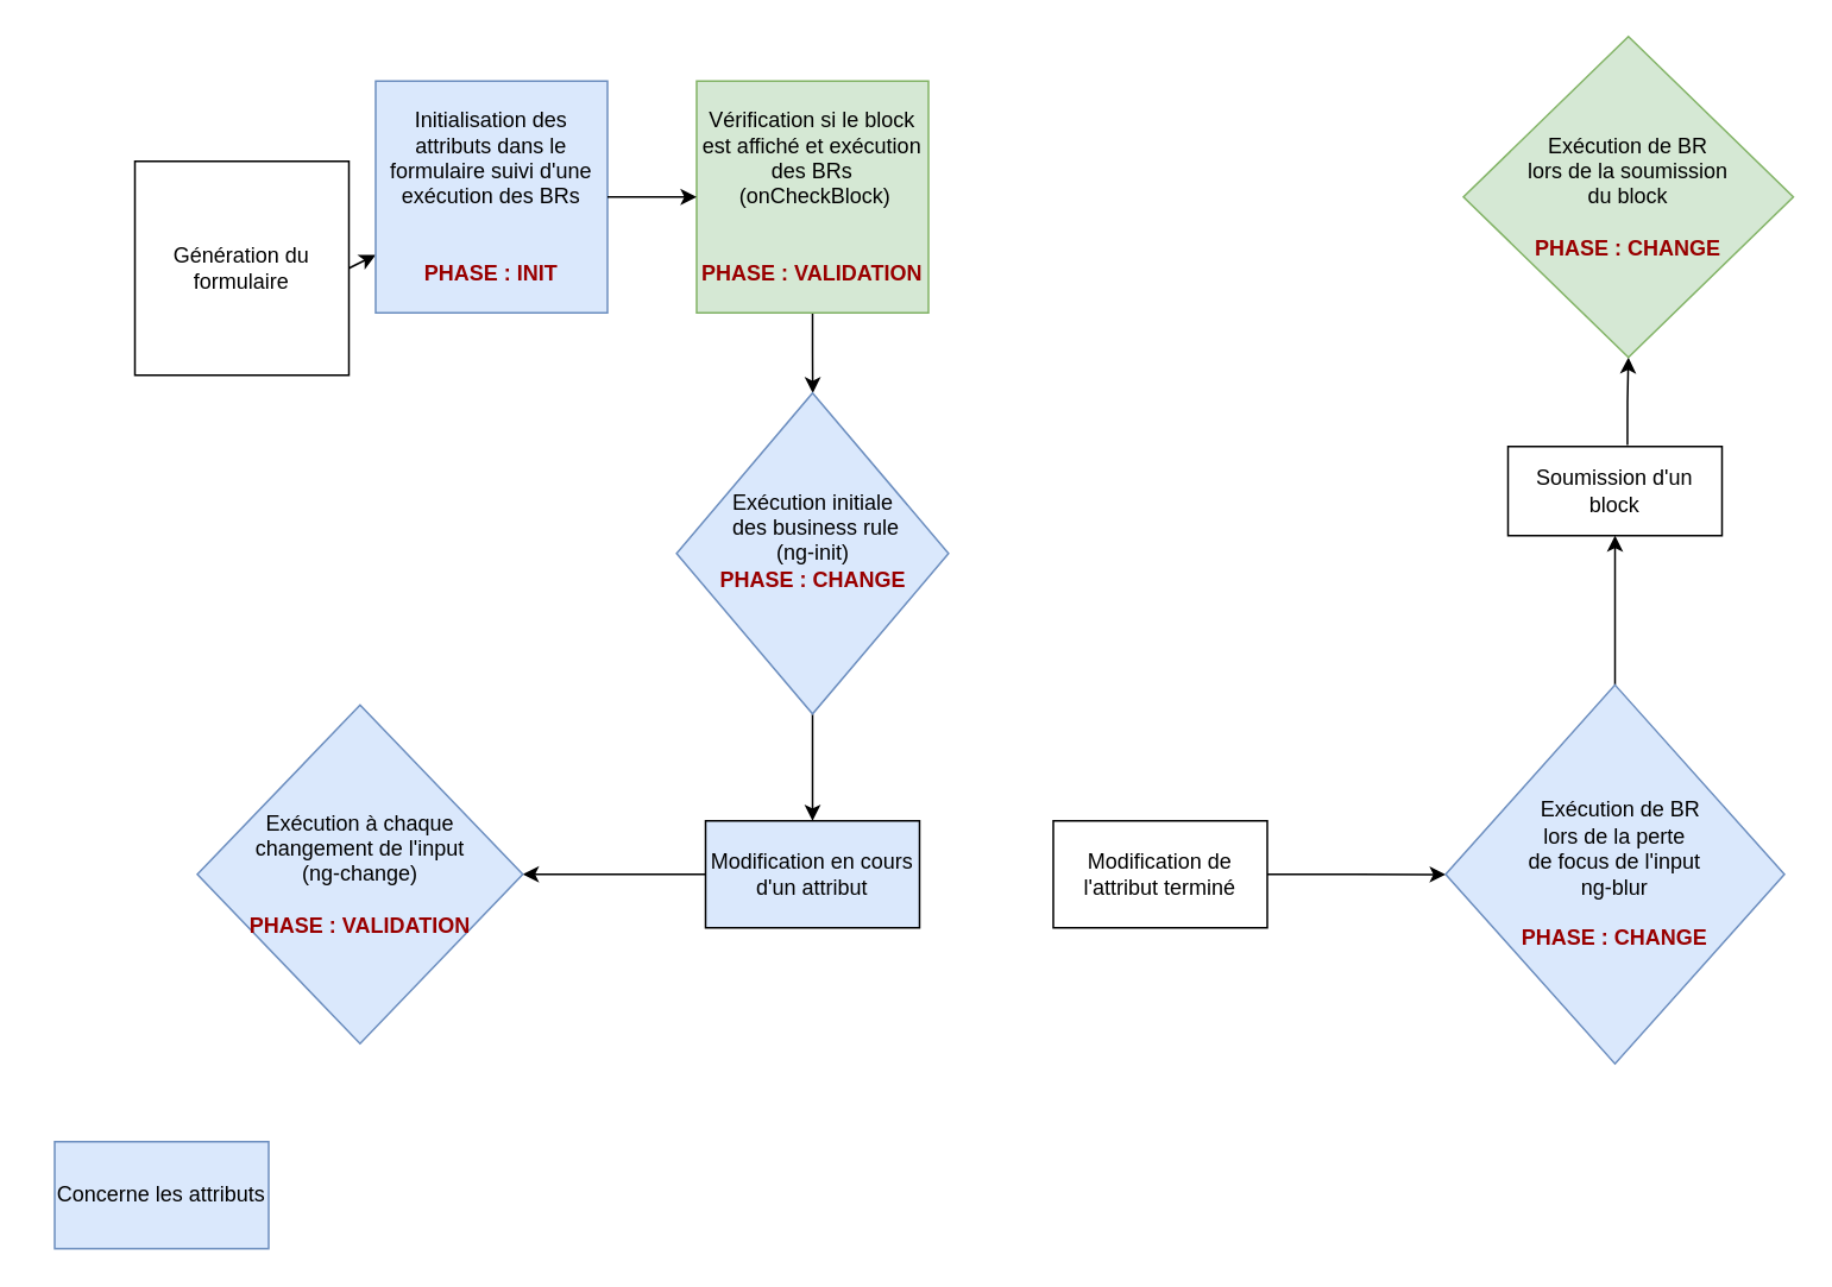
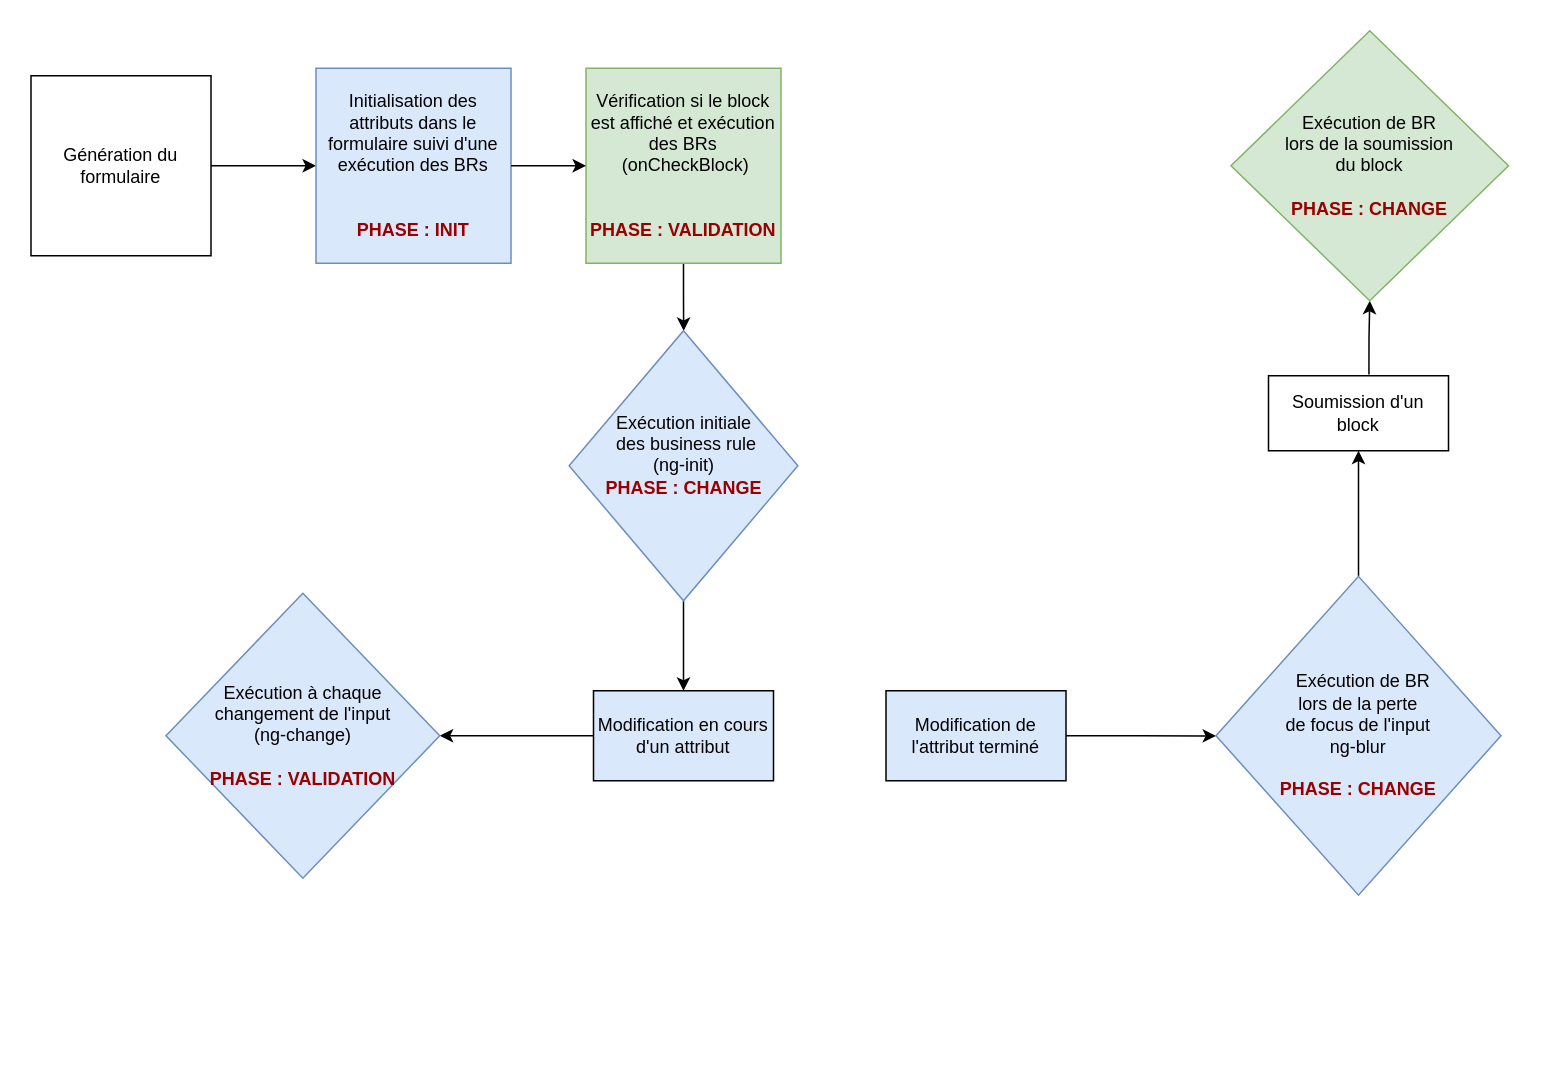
- <mxCell id="2" value="Génération du formulaire" style="whiteSpace=wrap;html=1;aspect=fixed;" parent="1" vertex="1"><mxGeometry x="75" y="90" width="120" height="120" as="geometry" /></mxCell>
+ <mxCell id="2" value="Génération du formulaire" style="whiteSpace=wrap;html=1;aspect=fixed;" parent="1" vertex="1"><mxGeometry x="20" y="50" width="120" height="120" as="geometry" /></mxCell>
- <mxCell id="14" value="&lt;font color=&quot;#000000&quot;&gt;Modification de l'attribut terminé&lt;/font&gt;" style="whiteSpace=wrap;html=1;fontColor=#990000;" parent="1" vertex="1"><mxGeometry x="590" y="460" width="120" height="60" as="geometry" /></mxCell>
+ <mxCell id="14" value="&lt;font color=&quot;#000000&quot;&gt;Modification de l'attribut terminé&lt;/font&gt;" style="whiteSpace=wrap;html=1;fontColor=#990000;fillColor=#dae8fc;" parent="1" vertex="1"><mxGeometry x="590" y="460" width="120" height="60" as="geometry" /></mxCell>
- <mxCell id="20" value="Concerne les attributs" style="whiteSpace=wrap;html=1;fillColor=#dae8fc;strokeColor=#6c8ebf;" vertex="1" parent="1"><mxGeometry x="30" y="640" width="120" height="60" as="geometry" /></mxCell>
